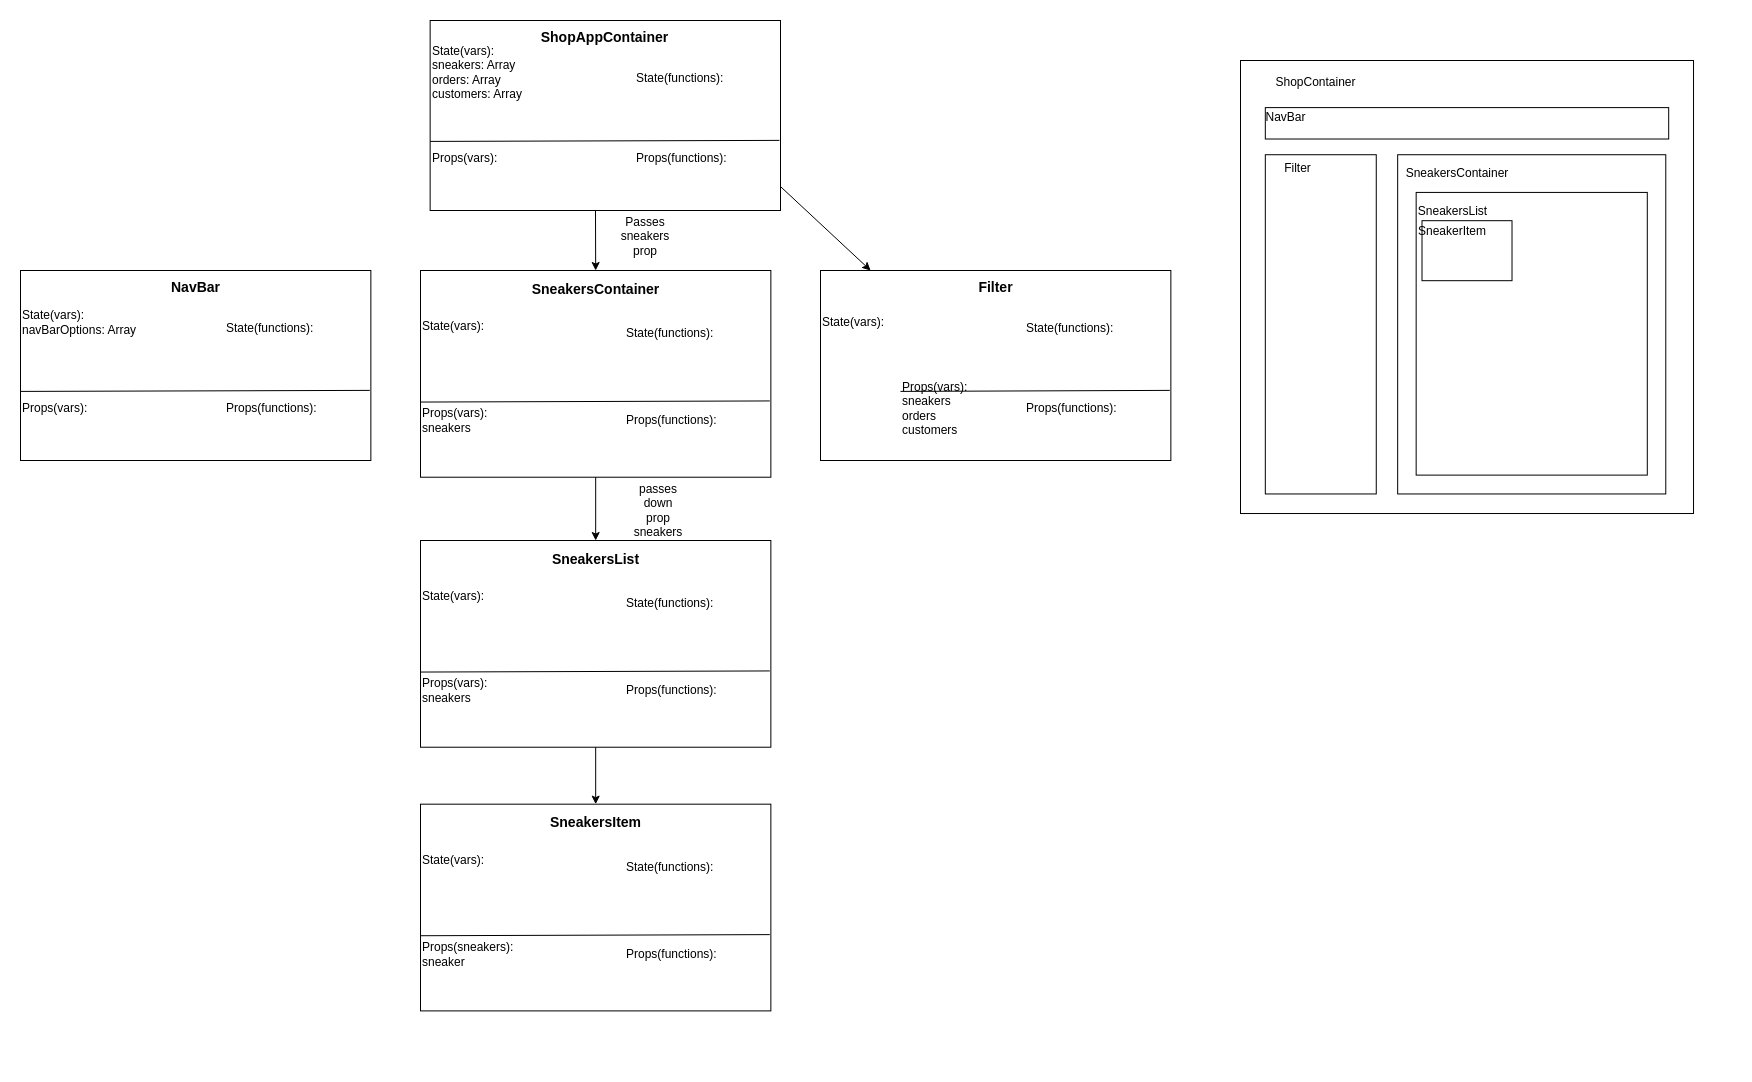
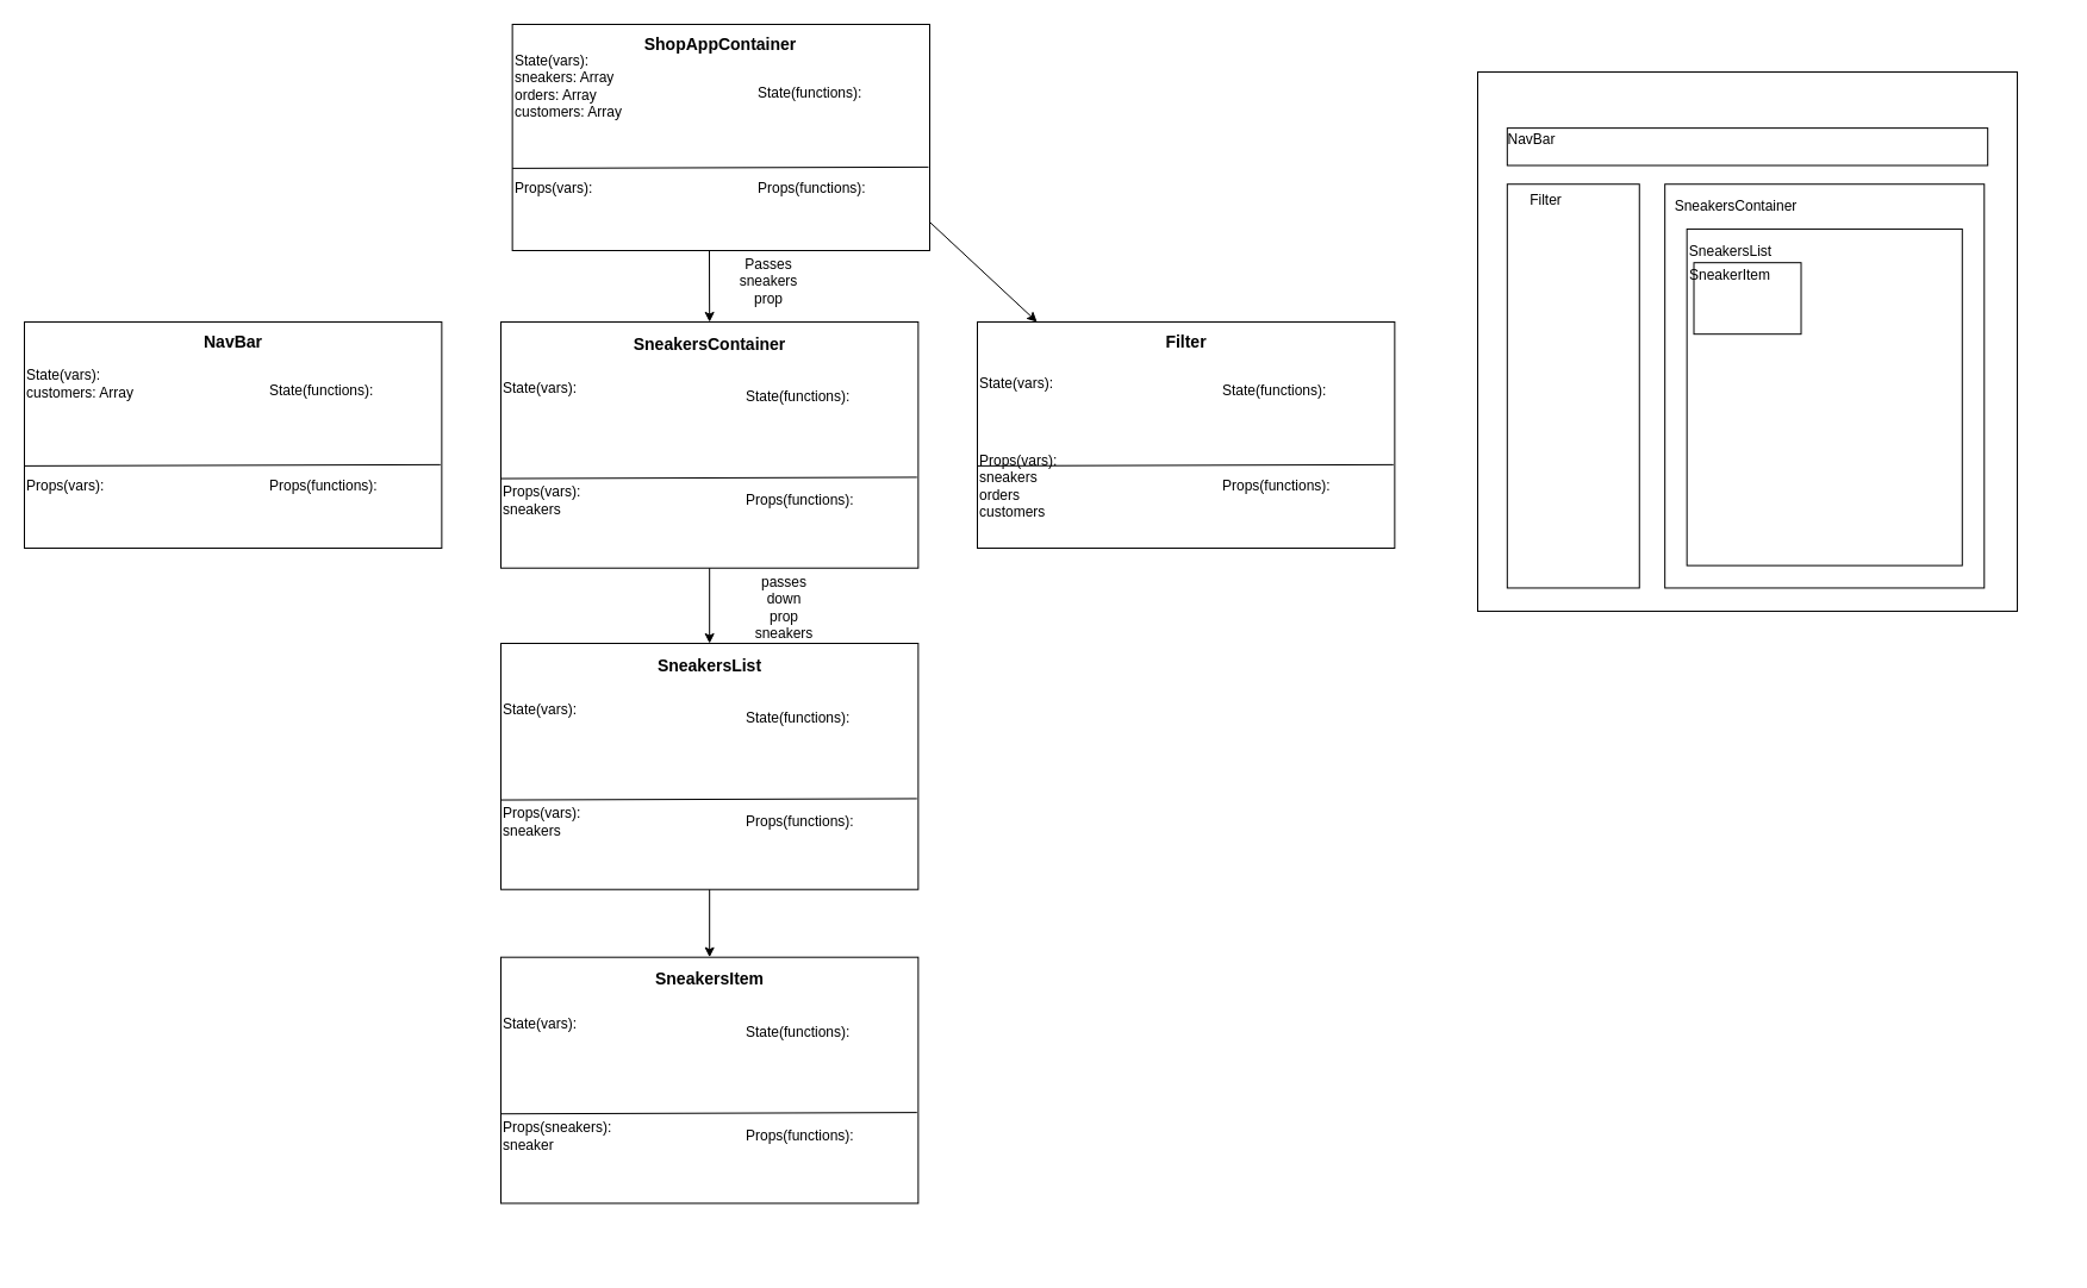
- <mxCell id="14" value="ShopContainer" style="text;html=1;strokeColor=none;fillColor=none;align=center;verticalAlign=middle;whiteSpace=wrap;rounded=0;shadow=0;" vertex="1" parent="12"><mxGeometry x="25.308" y="9.686" width="101.233" height="24.216" as="geometry" /></mxCell>
- <mxCell id="33" value="State(vars):&lt;br&gt;navBarOptions: Array" style="text;html=1;strokeColor=none;fillColor=none;align=left;verticalAlign=middle;whiteSpace=wrap;rounded=0;" vertex="1" parent="31"><mxGeometry y="34.544" width="164.231" height="34.544" as="geometry" /></mxCell>
+ <mxCell id="33" value="State(vars):&lt;br&gt;customers: Array" style="text;html=1;strokeColor=none;fillColor=none;align=left;verticalAlign=middle;whiteSpace=wrap;rounded=0;" vertex="1" parent="31"><mxGeometry y="34.544" width="164.231" height="34.544" as="geometry" /></mxCell>
- <mxCell id="44" value="Props(vars):&lt;br&gt;sneakers&lt;br&gt;orders&lt;br&gt;customers" style="text;html=1;strokeColor=none;fillColor=none;align=left;verticalAlign=middle;whiteSpace=wrap;rounded=0;" vertex="1" parent="40"><mxGeometry x="80" y="120.909" width="102.058" height="34.545" as="geometry" /></mxCell>
+ <mxCell id="44" value="Props(vars):&lt;br&gt;sneakers&lt;br&gt;orders&lt;br&gt;customers" style="text;html=1;strokeColor=none;fillColor=none;align=left;verticalAlign=middle;whiteSpace=wrap;rounded=0;" vertex="1" parent="40"><mxGeometry y="120.909" width="102.058" height="34.545" as="geometry" /></mxCell>
